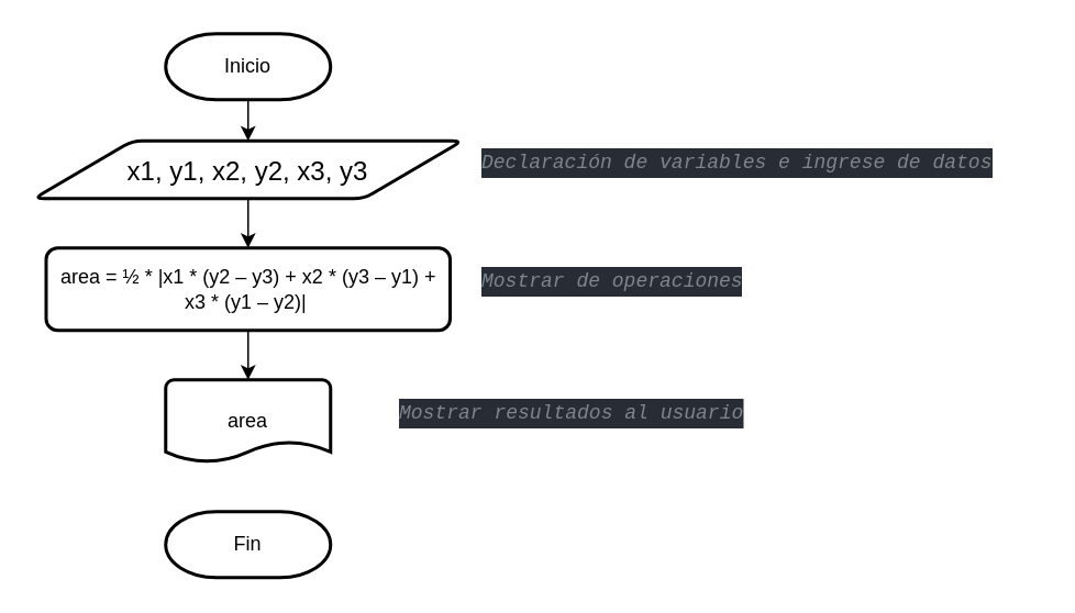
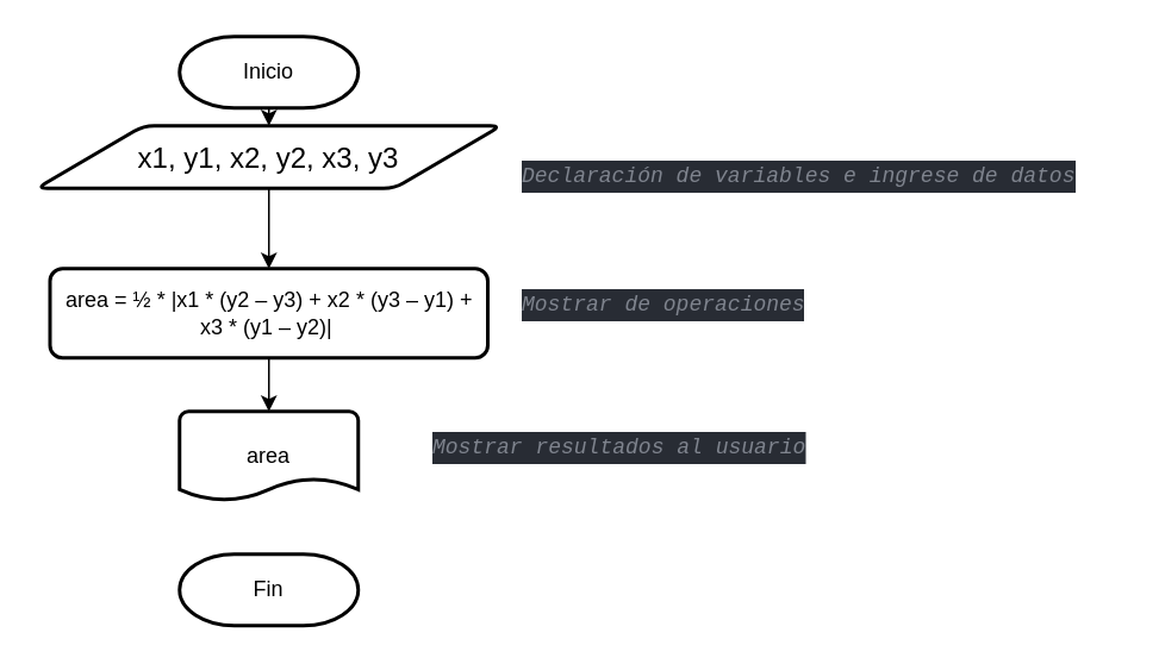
- <mxCell id="3" value="&lt;span style=&quot;text-align: start; font-size: medium;&quot;&gt;x1, y1, x2, y2, x3, y3&lt;/span&gt;" style="shape=parallelogram;html=1;strokeWidth=2;perimeter=parallelogramPerimeter;whiteSpace=wrap;rounded=1;arcSize=12;size=0.23;" vertex="1" parent="1"><mxGeometry x="20" y="85" width="260" height="35" as="geometry" /></mxCell>
+ <mxCell id="3" value="&lt;span style=&quot;text-align: start; font-size: medium;&quot;&gt;x1, y1, x2, y2, x3, y3&lt;/span&gt;" style="shape=parallelogram;html=1;strokeWidth=2;perimeter=parallelogramPerimeter;whiteSpace=wrap;rounded=1;arcSize=12;size=0.23;" vertex="1" parent="1"><mxGeometry x="20" y="70" width="260" height="35" as="geometry" /></mxCell>
